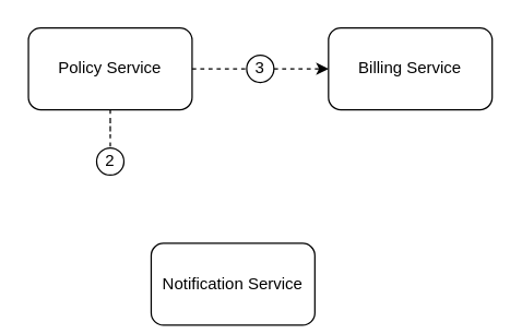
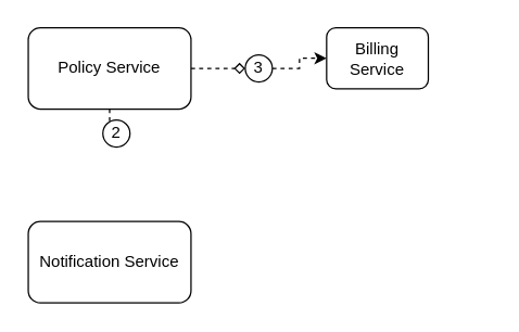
- <mxCell id="8" value="" style="edgeStyle=orthogonalEdgeStyle;rounded=0;orthogonalLoop=1;jettySize=auto;html=1;dashed=1;endArrow=none;endFill=0;" edge="1" parent="1" source="3" target="9"><mxGeometry relative="1" as="geometry"><mxPoint x="140" y="50" as="sourcePoint" /><mxPoint x="240" y="50" as="targetPoint" /></mxGeometry></mxCell>
+ <mxCell id="8" value="" style="edgeStyle=orthogonalEdgeStyle;rounded=0;orthogonalLoop=1;jettySize=auto;html=1;dashed=1;endArrow=diamond;endFill=0;" edge="1" parent="1" source="3" target="9"><mxGeometry relative="1" as="geometry"><mxPoint x="140" y="50" as="sourcePoint" /><mxPoint x="240" y="50" as="targetPoint" /></mxGeometry></mxCell>
- <mxCell id="5" value="Billing Service" style="rounded=1;whiteSpace=wrap;html=1;" vertex="1" parent="1"><mxGeometry x="240" y="20" width="120" height="60" as="geometry" /></mxCell>
+ <mxCell id="5" value="Billing Service" style="rounded=1;whiteSpace=wrap;html=1;" vertex="1" parent="1"><mxGeometry x="240" y="20" width="75" height="45" as="geometry" /></mxCell>
- <mxCell id="7" value="2" style="ellipse;whiteSpace=wrap;html=1;" vertex="1" parent="1"><mxGeometry x="70" y="108" width="20" height="20" as="geometry" /></mxCell>
+ <mxCell id="7" value="2" style="ellipse;whiteSpace=wrap;html=1;" vertex="1" parent="1"><mxGeometry x="75" y="88" width="20" height="20" as="geometry" /></mxCell>
- <mxCell id="4" value="Notification Service" style="rounded=1;whiteSpace=wrap;html=1;" vertex="1" parent="1"><mxGeometry x="110" y="178" width="120" height="60" as="geometry" /></mxCell>
+ <mxCell id="4" value="Notification Service" style="rounded=1;whiteSpace=wrap;html=1;" vertex="1" parent="1"><mxGeometry x="20" y="163" width="120" height="60" as="geometry" /></mxCell>
